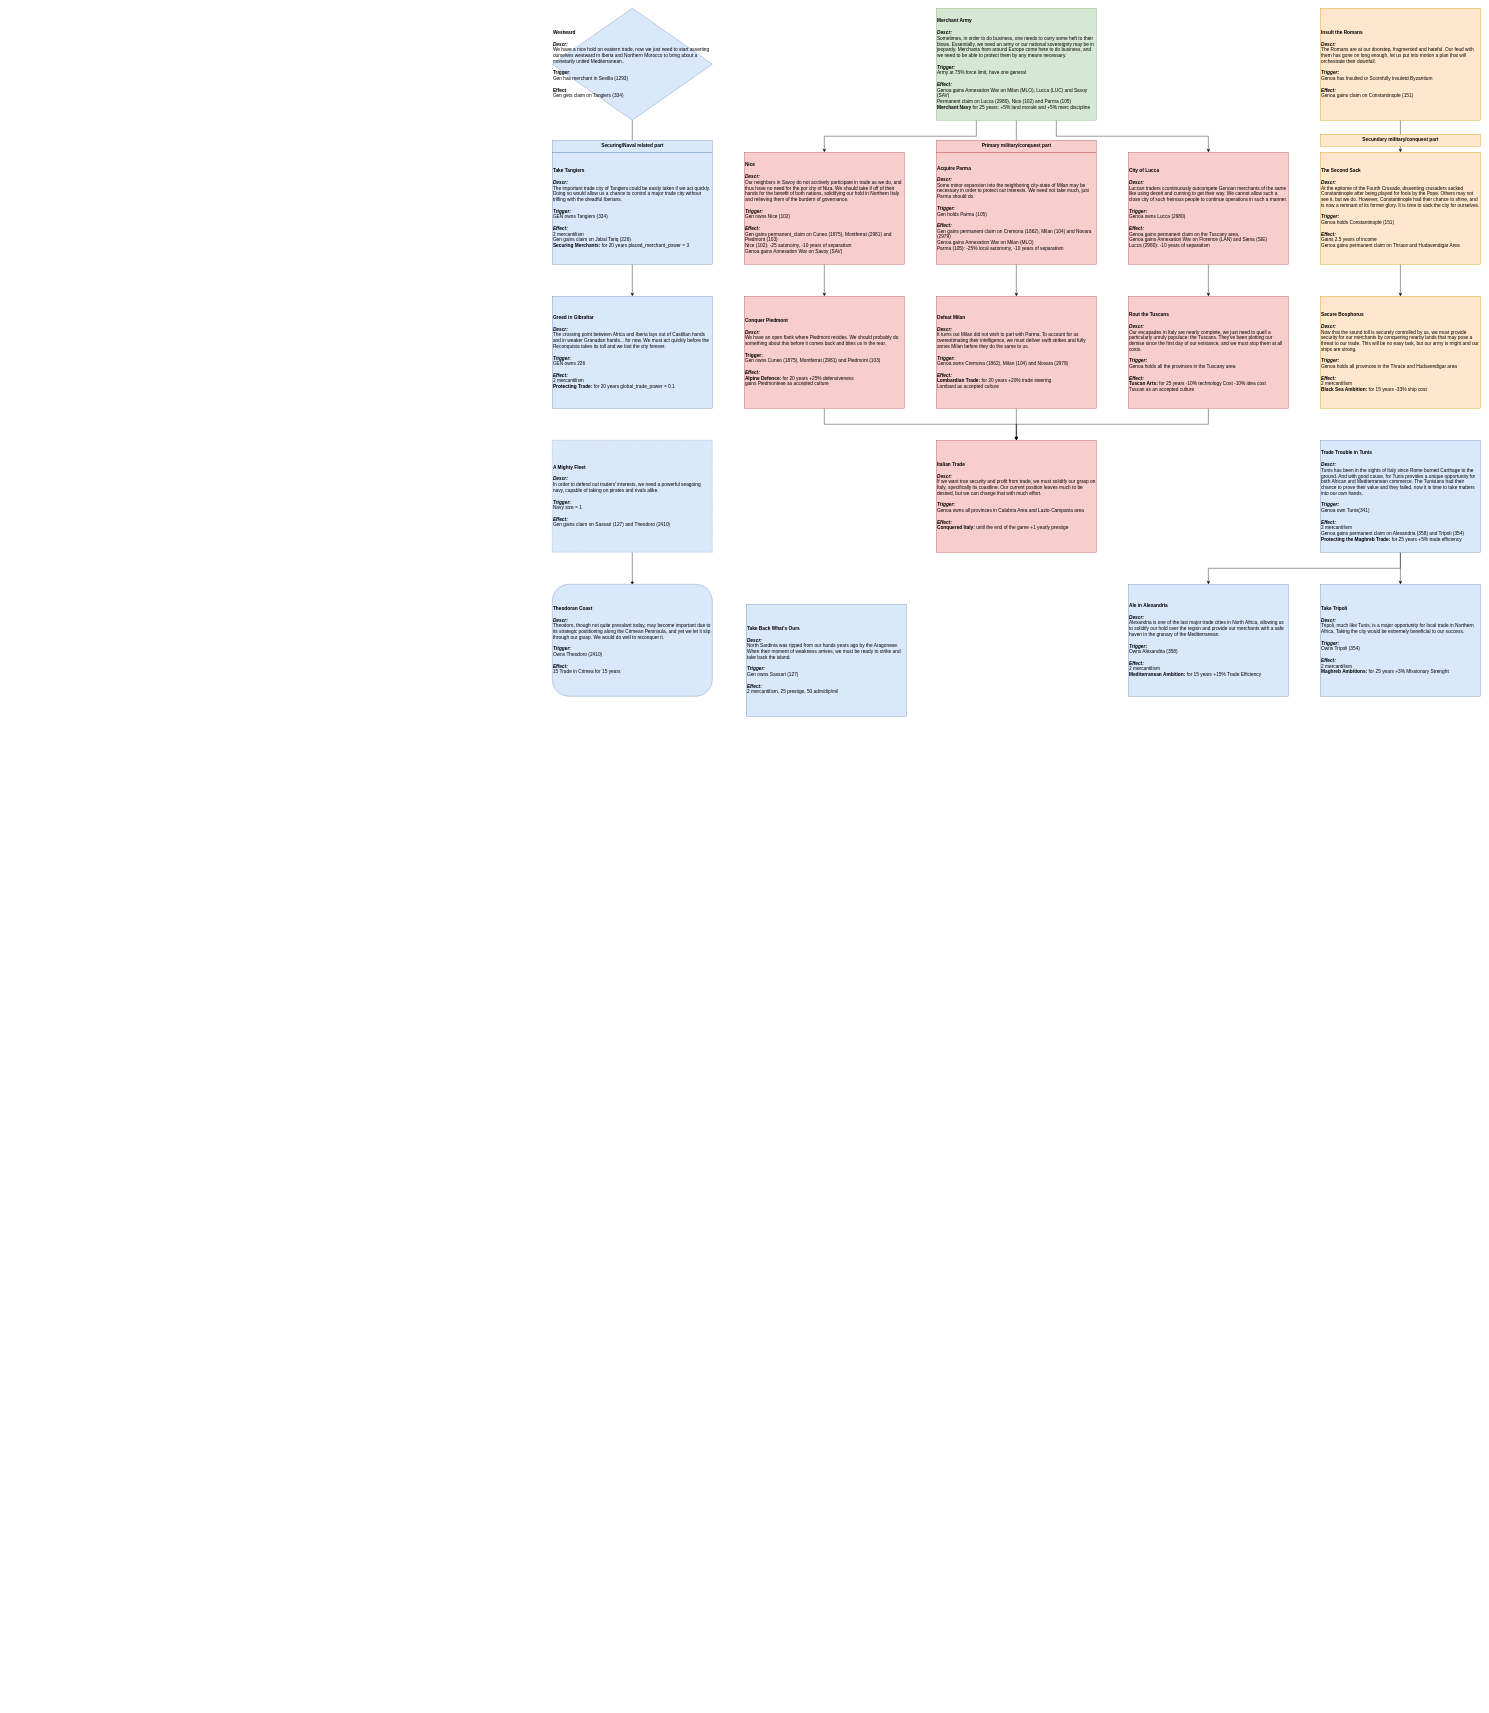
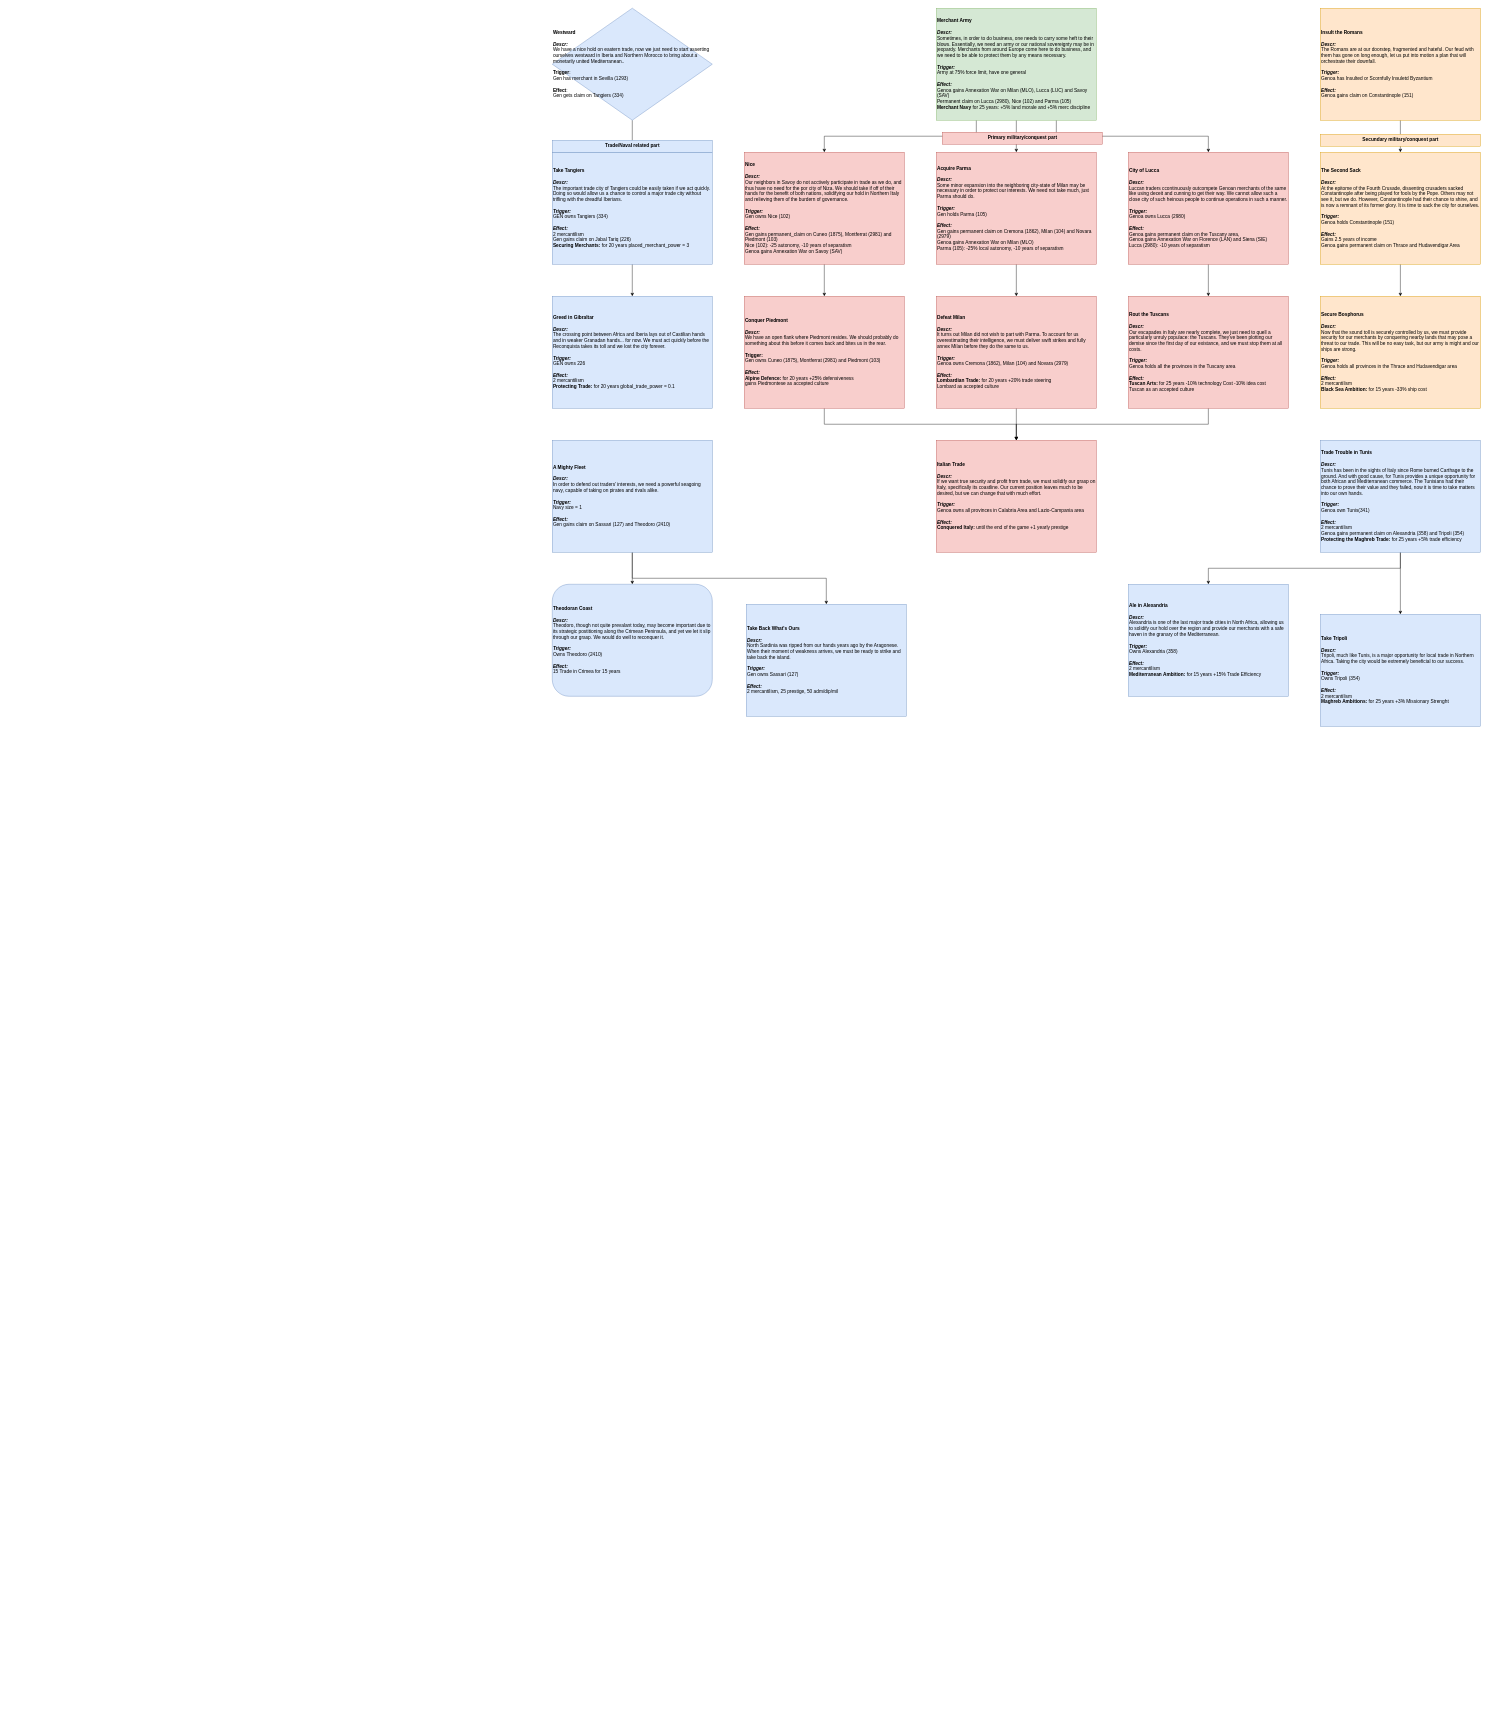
- <mxCell id="46" value="Securing/Naval related part" style="text;html=1;fontSize=12;align=center;fontStyle=1;fillColor=#dae8fc;strokeColor=#6c8ebf;" parent="1" vertex="1"><mxGeometry y="350" width="400" height="30" as="geometry" x="1380" /></mxCell>
+ <mxCell id="46" value="Trade/Naval related part" style="text;html=1;fontSize=12;align=center;fontStyle=1;fillColor=#dae8fc;strokeColor=#6c8ebf;" parent="1" vertex="1"><mxGeometry y="350" width="400" height="30" as="geometry" x="1380" /></mxCell>
- <mxCell id="48" value="Primary military/conquest part" style="text;html=1;fontSize=12;fontStyle=1;align=center;fillColor=#f8cecc;strokeColor=#b85450;" parent="1" vertex="1"><mxGeometry x="2340" y="350" width="400" height="30" as="geometry" /></mxCell>
+ <mxCell id="48" value="Primary military/conquest part" style="text;html=1;fontSize=12;fontStyle=1;align=center;fillColor=#f8cecc;strokeColor=#b85450;" parent="1" vertex="1"><mxGeometry x="2355" y="330" width="400" height="30" as="geometry" /></mxCell>
- <mxCell id="20" value="&lt;div&gt;&lt;b&gt;A Mighty Fleet&lt;/b&gt;&lt;br&gt;&lt;/div&gt;&lt;div&gt;&lt;b&gt;&lt;br&gt;&lt;/b&gt;&lt;/div&gt;&lt;div style=&quot;font-size: 12px&quot;&gt;&lt;div style=&quot;font-size: 12px&quot;&gt;&lt;b style=&quot;font-size: 12px&quot;&gt;&lt;i style=&quot;font-size: 12px&quot;&gt;Descr:&lt;/i&gt;&lt;/b&gt;&lt;/div&gt;&lt;div style=&quot;font-size: 12px&quot;&gt;In order to defend out traders' interests, we need a powerful seagoing navy, capable of taking on pirates and rivals alike.&lt;/div&gt;&lt;div style=&quot;font-size: 12px&quot;&gt;&lt;br&gt;&lt;/div&gt;&lt;/div&gt;&lt;div style=&quot;font-size: 12px&quot;&gt;&lt;font style=&quot;font-size: 12px&quot;&gt;&lt;b style=&quot;font-size: 12px&quot;&gt;&lt;i style=&quot;font-size: 12px&quot;&gt;Trigger:&lt;/i&gt;&lt;/b&gt;&lt;/font&gt;&lt;/div&gt;&lt;div style=&quot;font-size: 12px&quot;&gt;Navy size = 1&lt;/div&gt;&lt;div style=&quot;font-size: 12px&quot;&gt;&lt;br&gt;&lt;/div&gt;&lt;div style=&quot;font-size: 12px&quot;&gt;&lt;font style=&quot;font-size: 12px&quot;&gt;&lt;b style=&quot;font-size: 12px&quot;&gt;&lt;i style=&quot;font-size: 12px&quot;&gt;Effect:&lt;/i&gt;&lt;/b&gt;&lt;/font&gt;&lt;/div&gt;&lt;div style=&quot;font-size: 12px&quot;&gt;Gen gains claim on Sassari (127) and Theodoro (2410)&lt;/div&gt;" style="rounded=0;whiteSpace=wrap;html=1;align=left;fontSize=12;fillColor=#dae8fc;strokeColor=#6c8ebf;fontColor=#000000;dashed=1;" parent="1" vertex="1"><mxGeometry y="1100" width="400" height="280" as="geometry" x="1380" /></mxCell>
+ <mxCell id="20" value="&lt;div&gt;&lt;b&gt;A Mighty Fleet&lt;/b&gt;&lt;br&gt;&lt;/div&gt;&lt;div&gt;&lt;b&gt;&lt;br&gt;&lt;/b&gt;&lt;/div&gt;&lt;div style=&quot;font-size: 12px&quot;&gt;&lt;div style=&quot;font-size: 12px&quot;&gt;&lt;b style=&quot;font-size: 12px&quot;&gt;&lt;i style=&quot;font-size: 12px&quot;&gt;Descr:&lt;/i&gt;&lt;/b&gt;&lt;/div&gt;&lt;div style=&quot;font-size: 12px&quot;&gt;In order to defend out traders' interests, we need a powerful seagoing navy, capable of taking on pirates and rivals alike.&lt;/div&gt;&lt;div style=&quot;font-size: 12px&quot;&gt;&lt;br&gt;&lt;/div&gt;&lt;/div&gt;&lt;div style=&quot;font-size: 12px&quot;&gt;&lt;font style=&quot;font-size: 12px&quot;&gt;&lt;b style=&quot;font-size: 12px&quot;&gt;&lt;i style=&quot;font-size: 12px&quot;&gt;Trigger:&lt;/i&gt;&lt;/b&gt;&lt;/font&gt;&lt;/div&gt;&lt;div style=&quot;font-size: 12px&quot;&gt;Navy size = 1&lt;/div&gt;&lt;div style=&quot;font-size: 12px&quot;&gt;&lt;br&gt;&lt;/div&gt;&lt;div style=&quot;font-size: 12px&quot;&gt;&lt;font style=&quot;font-size: 12px&quot;&gt;&lt;b style=&quot;font-size: 12px&quot;&gt;&lt;i style=&quot;font-size: 12px&quot;&gt;Effect:&lt;/i&gt;&lt;/b&gt;&lt;/font&gt;&lt;/div&gt;&lt;div style=&quot;font-size: 12px&quot;&gt;Gen gains claim on Sassari (127) and Theodoro (2410)&lt;/div&gt;" style="rounded=0;whiteSpace=wrap;html=1;align=left;fontSize=12;fillColor=#dae8fc;strokeColor=#6c8ebf;fontColor=#000000;" parent="1" vertex="1"><mxGeometry y="1100" width="400" height="280" as="geometry" x="1380" /></mxCell>
- <mxCell id="18" value="" style="edgeStyle=orthogonalEdgeStyle;rounded=0;orthogonalLoop=1;jettySize=auto;html=1;endArrow=diamond;" parent="1" source="20" target="21" edge="1"><mxGeometry relative="1" as="geometry" /></mxCell>
+ <mxCell id="18" value="" style="edgeStyle=orthogonalEdgeStyle;rounded=0;orthogonalLoop=1;jettySize=auto;html=1;" parent="1" source="20" target="21" edge="1"><mxGeometry relative="1" as="geometry" /></mxCell>
+ <mxCell id="19" style="edgeStyle=orthogonalEdgeStyle;rounded=0;orthogonalLoop=1;jettySize=auto;html=1;exitX=0.5;exitY=1;exitDx=0;exitDy=0;" parent="1" source="20" target="22" edge="1"><mxGeometry relative="1" as="geometry" /></mxCell>
- <mxCell id="12" value="&lt;div style=&quot;font-size: 12px&quot; align=&quot;left&quot;&gt;&lt;b&gt;Take Tripoli&lt;/b&gt;&lt;br&gt;&lt;/div&gt;&lt;div style=&quot;font-size: 12px&quot; align=&quot;left&quot;&gt;&lt;b&gt;&lt;br&gt;&lt;/b&gt;&lt;/div&gt;&lt;div style=&quot;font-size: 12px&quot; align=&quot;left&quot;&gt;&lt;font style=&quot;font-size: 12px&quot;&gt;&lt;span style=&quot;font-size: 12px&quot;&gt;&lt;font style=&quot;font-size: 12px&quot;&gt;&lt;i style=&quot;font-size: 12px&quot;&gt;&lt;b style=&quot;font-size: 12px&quot;&gt;Descr:&lt;/b&gt;&lt;/i&gt;&lt;/font&gt;&lt;/span&gt;&lt;/font&gt;&lt;/div&gt;&lt;div align=&quot;left&quot;&gt;&lt;div align=&quot;left&quot;&gt;Tripoli, much like Tunis, is a major opportunity for local trade in Northern Africa. Taking the city would be extremely beneficial to our success.&lt;br&gt;&lt;/div&gt;&lt;div align=&quot;left&quot;&gt;&lt;br&gt;&lt;/div&gt;&lt;/div&gt;&lt;div style=&quot;font-size: 12px&quot; align=&quot;left&quot;&gt;&lt;font style=&quot;font-size: 12px&quot;&gt;&lt;b style=&quot;font-size: 12px&quot;&gt;&lt;i style=&quot;font-size: 12px&quot;&gt;Trigger:&lt;/i&gt;&lt;/b&gt;&lt;/font&gt;&lt;/div&gt;&lt;div style=&quot;font-size: 12px&quot; align=&quot;left&quot;&gt;Owns Tripoli (354)&lt;/div&gt;&lt;div style=&quot;font-size: 12px&quot; align=&quot;left&quot;&gt;&lt;br&gt;&lt;/div&gt;&lt;div style=&quot;font-size: 12px&quot; align=&quot;left&quot;&gt;&lt;font style=&quot;font-size: 12px&quot;&gt;&lt;font style=&quot;font-size: 12px&quot;&gt;&lt;b style=&quot;font-size: 12px&quot;&gt;&lt;i style=&quot;font-size: 12px&quot;&gt;Effect:&lt;/i&gt;&lt;/b&gt;&lt;/font&gt;&lt;/font&gt;&lt;/div&gt;&lt;div style=&quot;font-size: 12px&quot; align=&quot;left&quot;&gt;&lt;font style=&quot;font-size: 12px&quot;&gt;&lt;font style=&quot;font-size: 12px&quot;&gt;&lt;span style=&quot;font-size: 12px&quot;&gt;&lt;span style=&quot;font-size: 12px&quot;&gt;2 mercantilism&lt;/span&gt;&lt;/span&gt;&lt;/font&gt;&lt;/font&gt;&lt;/div&gt;&lt;div style=&quot;font-size: 12px&quot; align=&quot;left&quot;&gt;&lt;b&gt;Maghreb Ambitions:&lt;/b&gt;&amp;nbsp;for 25 years +3% Missionary Strenght&lt;/div&gt;" style="rounded=0;whiteSpace=wrap;html=1;align=left;fontSize=12;fillColor=#dae8fc;strokeColor=#6c8ebf;" parent="1" vertex="1"><mxGeometry x="3300" y="1460" width="400" height="280" as="geometry" /></mxCell>
+ <mxCell id="12" value="&lt;div style=&quot;font-size: 12px&quot; align=&quot;left&quot;&gt;&lt;b&gt;Take Tripoli&lt;/b&gt;&lt;br&gt;&lt;/div&gt;&lt;div style=&quot;font-size: 12px&quot; align=&quot;left&quot;&gt;&lt;b&gt;&lt;br&gt;&lt;/b&gt;&lt;/div&gt;&lt;div style=&quot;font-size: 12px&quot; align=&quot;left&quot;&gt;&lt;font style=&quot;font-size: 12px&quot;&gt;&lt;span style=&quot;font-size: 12px&quot;&gt;&lt;font style=&quot;font-size: 12px&quot;&gt;&lt;i style=&quot;font-size: 12px&quot;&gt;&lt;b style=&quot;font-size: 12px&quot;&gt;Descr:&lt;/b&gt;&lt;/i&gt;&lt;/font&gt;&lt;/span&gt;&lt;/font&gt;&lt;/div&gt;&lt;div align=&quot;left&quot;&gt;&lt;div align=&quot;left&quot;&gt;Tripoli, much like Tunis, is a major opportunity for local trade in Northern Africa. Taking the city would be extremely beneficial to our success.&lt;br&gt;&lt;/div&gt;&lt;div align=&quot;left&quot;&gt;&lt;br&gt;&lt;/div&gt;&lt;/div&gt;&lt;div style=&quot;font-size: 12px&quot; align=&quot;left&quot;&gt;&lt;font style=&quot;font-size: 12px&quot;&gt;&lt;b style=&quot;font-size: 12px&quot;&gt;&lt;i style=&quot;font-size: 12px&quot;&gt;Trigger:&lt;/i&gt;&lt;/b&gt;&lt;/font&gt;&lt;/div&gt;&lt;div style=&quot;font-size: 12px&quot; align=&quot;left&quot;&gt;Owns Tripoli (354)&lt;/div&gt;&lt;div style=&quot;font-size: 12px&quot; align=&quot;left&quot;&gt;&lt;br&gt;&lt;/div&gt;&lt;div style=&quot;font-size: 12px&quot; align=&quot;left&quot;&gt;&lt;font style=&quot;font-size: 12px&quot;&gt;&lt;font style=&quot;font-size: 12px&quot;&gt;&lt;b style=&quot;font-size: 12px&quot;&gt;&lt;i style=&quot;font-size: 12px&quot;&gt;Effect:&lt;/i&gt;&lt;/b&gt;&lt;/font&gt;&lt;/font&gt;&lt;/div&gt;&lt;div style=&quot;font-size: 12px&quot; align=&quot;left&quot;&gt;&lt;font style=&quot;font-size: 12px&quot;&gt;&lt;font style=&quot;font-size: 12px&quot;&gt;&lt;span style=&quot;font-size: 12px&quot;&gt;&lt;span style=&quot;font-size: 12px&quot;&gt;2 mercantilism&lt;/span&gt;&lt;/span&gt;&lt;/font&gt;&lt;/font&gt;&lt;/div&gt;&lt;div style=&quot;font-size: 12px&quot; align=&quot;left&quot;&gt;&lt;b&gt;Maghreb Ambitions:&lt;/b&gt;&amp;nbsp;for 25 years +3% Missionary Strenght&lt;/div&gt;" style="rounded=0;whiteSpace=wrap;html=1;align=left;fontSize=12;fillColor=#dae8fc;strokeColor=#6c8ebf;" parent="1" vertex="1"><mxGeometry x="3300" y="1535" width="400" height="280" as="geometry" /></mxCell>
